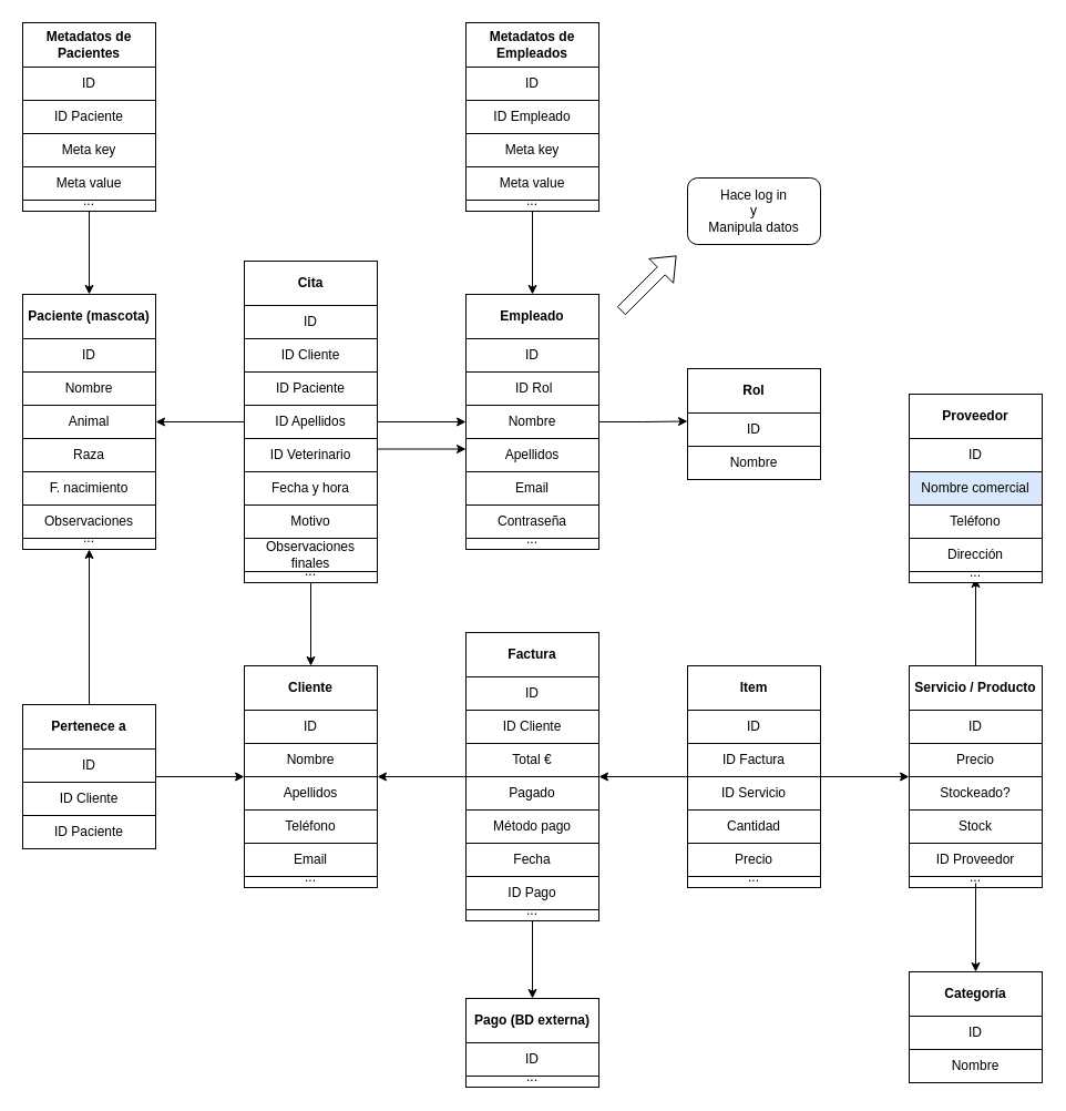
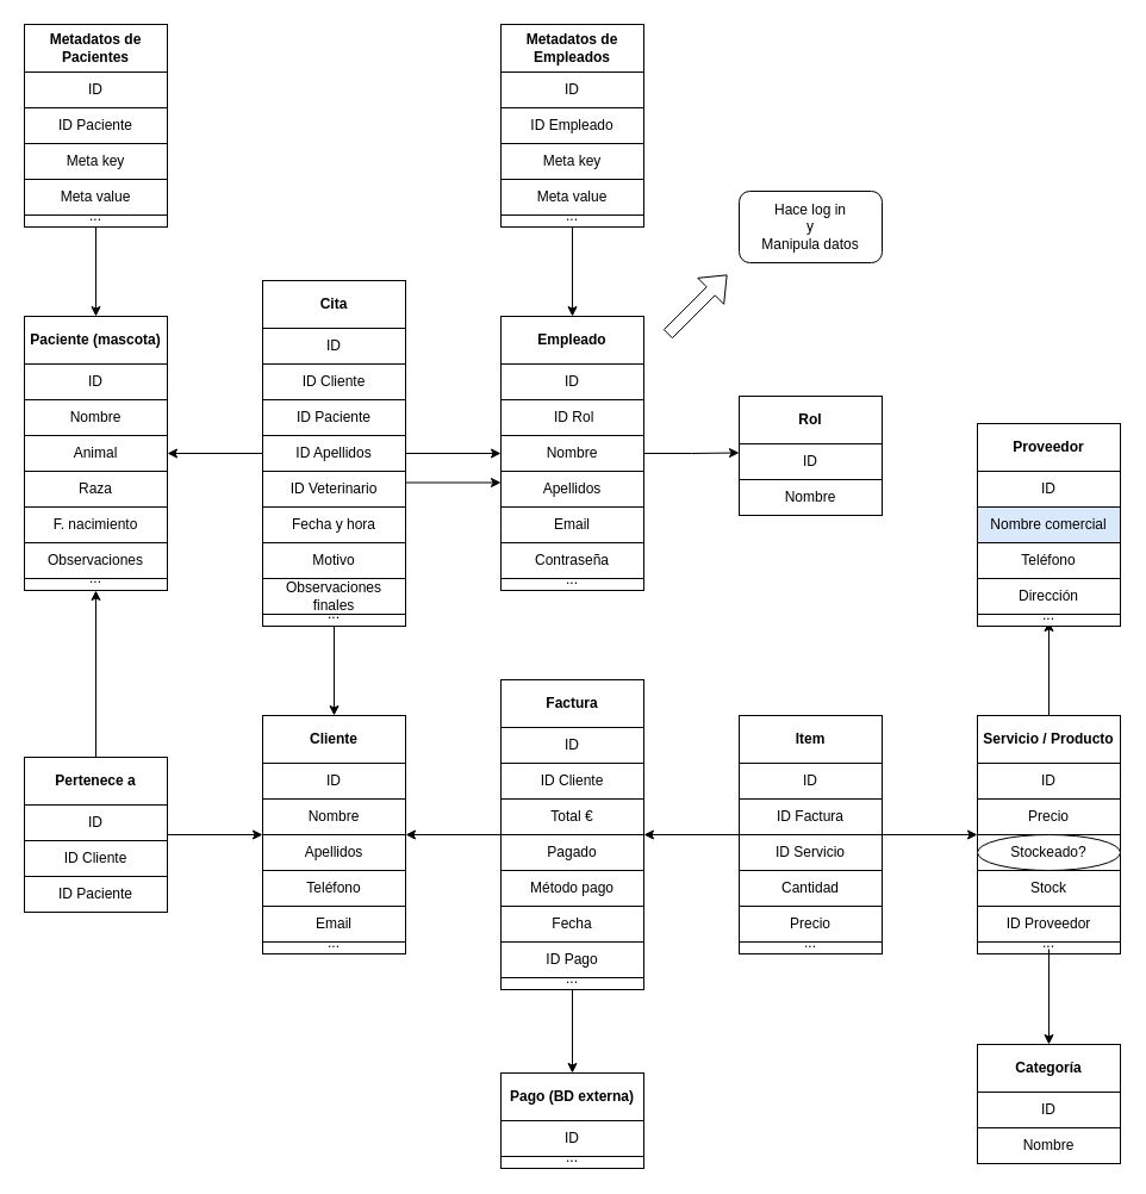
- <mxCell id="53" value="Stockeado?" style="rounded=0;whiteSpace=wrap;html=1;" vertex="1" parent="1"><mxGeometry x="820" y="700" width="120" height="30" as="geometry" /></mxCell>
+ <mxCell id="53" value="Stockeado?" style="ellipse;whiteSpace=wrap;html=1;" vertex="1" parent="1"><mxGeometry x="820" y="700" width="120" height="30" as="geometry" /></mxCell>
